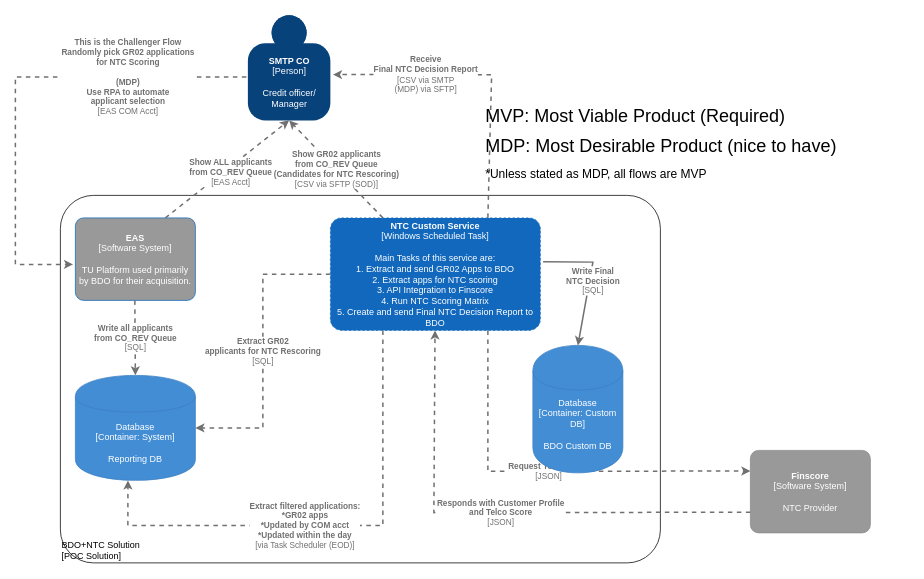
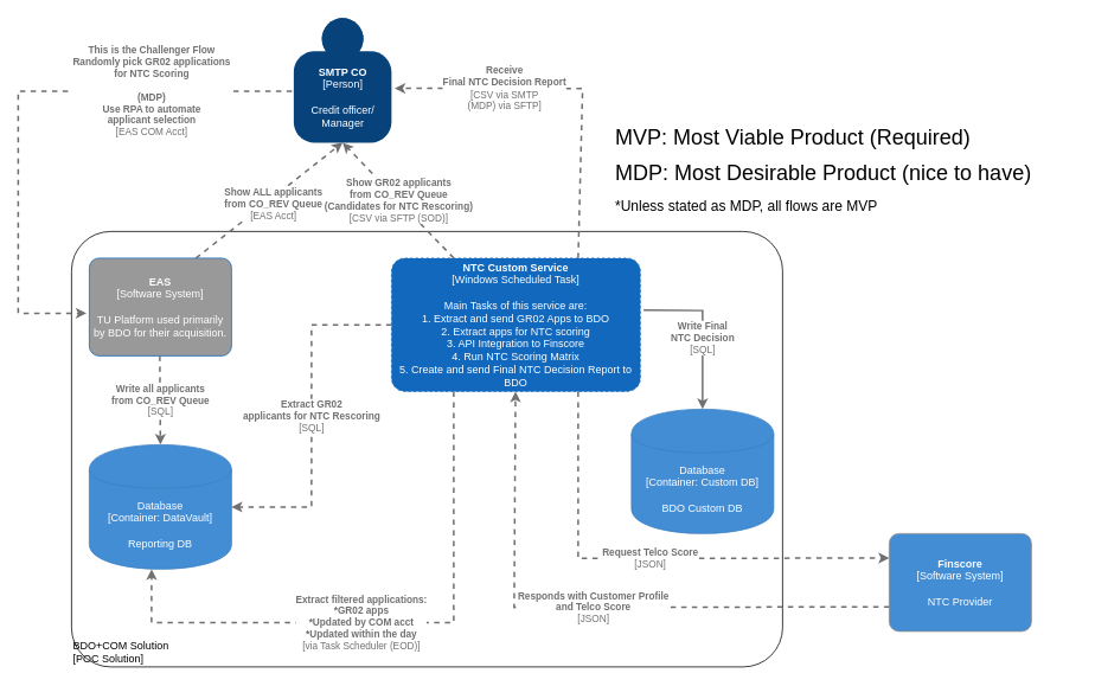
- <mxCell id="19" value="&lt;div align=&quot;left&quot;&gt;&lt;font style=&quot;font-size: 24px&quot;&gt;MVP: Most Viable Product (Required)&lt;br&gt;&lt;/font&gt;&lt;/div&gt;&lt;div align=&quot;left&quot;&gt;&lt;p&gt;&lt;font style=&quot;font-size: 24px&quot;&gt;MDP: Most Desirable Product (nice to have)&lt;/font&gt;&lt;/p&gt;&lt;/div&gt;&lt;div align=&quot;left&quot;&gt;&lt;font size=&quot;3&quot;&gt;*Unless stated as MDP, all flows are MVP&lt;br&gt;&lt;/font&gt;&lt;/div&gt;" style="text;html=1;strokeColor=none;fillColor=none;align=left;verticalAlign=middle;whiteSpace=wrap;rounded=0;" vertex="1" parent="1"><mxGeometry x="645" y="130" width="520" height="120" as="geometry" /></mxCell>
+ <mxCell id="19" value="&lt;div align=&quot;left&quot;&gt;&lt;font style=&quot;font-size: 24px&quot;&gt;MVP: Most Viable Product (Required)&lt;br&gt;&lt;/font&gt;&lt;/div&gt;&lt;div align=&quot;left&quot;&gt;&lt;p&gt;&lt;font style=&quot;font-size: 24px&quot;&gt;MDP: Most Desirable Product (nice to have)&lt;/font&gt;&lt;/p&gt;&lt;/div&gt;&lt;div align=&quot;left&quot;&gt;&lt;font size=&quot;3&quot;&gt;*Unless stated as MDP, all flows are MVP&lt;br&gt;&lt;/font&gt;&lt;/div&gt;" style="text;html=1;strokeColor=none;fillColor=none;align=left;verticalAlign=middle;whiteSpace=wrap;rounded=0;" vertex="1" parent="1"><mxGeometry x="690" y="130" width="520" height="120" as="geometry" /></mxCell>
- <mxCell id="15" value="Database&lt;div&gt;[Container:&amp;nbsp;Custom DB]&lt;/div&gt;&lt;br&gt;&lt;div&gt;BDO Custom DB&lt;/div&gt;" style="shape=cylinder;whiteSpace=wrap;html=1;boundedLbl=1;rounded=0;labelBackgroundColor=none;fillColor=#438DD5;fontSize=12;fontColor=#ffffff;align=center;strokeColor=#3C7FC0;metaEdit=1;points=[[0.5,0,0],[1,0.25,0],[1,0.5,0],[1,0.75,0],[0.5,1,0],[0,0.75,0],[0,0.5,0],[0,0.25,0]];metaData={&quot;c4Type&quot;:{&quot;editable&quot;:false}};" vertex="1" parent="1"><mxGeometry x="710" y="460" width="120" height="170" as="geometry" /></mxCell>
+ <mxCell id="15" value="Database&lt;div&gt;[Container:&amp;nbsp;Custom DB]&lt;/div&gt;&lt;br&gt;&lt;div&gt;BDO Custom DB&lt;/div&gt;" style="shape=cylinder;whiteSpace=wrap;html=1;boundedLbl=1;rounded=0;labelBackgroundColor=none;fillColor=#438DD5;fontSize=12;fontColor=#ffffff;align=center;strokeColor=#3C7FC0;metaEdit=1;points=[[0.5,0,0],[1,0.25,0],[1,0.5,0],[1,0.75,0],[0.5,1,0],[0,0.75,0],[0,0.5,0],[0,0.25,0]];metaData={&quot;c4Type&quot;:{&quot;editable&quot;:false}};" vertex="1" parent="1"><mxGeometry x="710" y="460" width="160" height="140" as="geometry" /></mxCell>
- <mxCell id="9" value="Database&lt;div&gt;[Container:&amp;nbsp;System]&lt;/div&gt;&lt;br&gt;&lt;div&gt;Reporting DB&lt;/div&gt;" style="shape=cylinder;whiteSpace=wrap;html=1;boundedLbl=1;rounded=0;labelBackgroundColor=none;fillColor=#438DD5;fontSize=12;fontColor=#ffffff;align=center;strokeColor=#3C7FC0;metaEdit=1;points=[[0.5,0,0],[1,0.25,0],[1,0.5,0],[1,0.75,0],[0.5,1,0],[0,0.75,0],[0,0.5,0],[0,0.25,0]];metaData={&quot;c4Type&quot;:{&quot;editable&quot;:false}};" vertex="1" parent="1"><mxGeometry x="100" y="500" width="160" height="140" as="geometry" /></mxCell>
+ <mxCell id="9" value="Database&lt;div&gt;[Container:&amp;nbsp;DataVault]&lt;/div&gt;&lt;br&gt;&lt;div&gt;Reporting DB&lt;/div&gt;" style="shape=cylinder;whiteSpace=wrap;html=1;boundedLbl=1;rounded=0;labelBackgroundColor=none;fillColor=#438DD5;fontSize=12;fontColor=#ffffff;align=center;strokeColor=#3C7FC0;metaEdit=1;points=[[0.5,0,0],[1,0.25,0],[1,0.5,0],[1,0.75,0],[0.5,1,0],[0,0.75,0],[0,0.5,0],[0,0.25,0]];metaData={&quot;c4Type&quot;:{&quot;editable&quot;:false}};" vertex="1" parent="1"><mxGeometry x="100" y="500" width="160" height="140" as="geometry" /></mxCell>
- <mxCell id="12" value="&lt;b&gt;Finscore&lt;/b&gt;&lt;div&gt;[Software System]&lt;/div&gt;&lt;br&gt;&lt;div&gt;NTC Provider&lt;/div&gt;" style="rounded=1;whiteSpace=wrap;html=1;labelBackgroundColor=none;fillColor=#999999;fontColor=#ffffff;align=center;arcSize=10;strokeColor=#8A8A8A;metaEdit=1;metaData={&quot;c4Type&quot;:{&quot;editable&quot;:false}};points=[[0.25,0,0],[0.5,0,0],[0.75,0,0],[1,0.25,0],[1,0.5,0],[1,0.75,0],[0.75,1,0],[0.5,1,0],[0.25,1,0],[0,0.75,0],[0,0.5,0],[0,0.25,0]];" vertex="1" parent="1"><mxGeometry x="1000" y="600" width="160" height="110.0" as="geometry" /></mxCell>
+ <mxCell id="12" value="&lt;b&gt;Finscore&lt;/b&gt;&lt;div&gt;[Software System]&lt;/div&gt;&lt;br&gt;&lt;div&gt;NTC Provider&lt;/div&gt;" style="rounded=1;whiteSpace=wrap;html=1;labelBackgroundColor=none;fillColor=#438dd5;fontColor=#ffffff;align=center;arcSize=10;strokeColor=#8A8A8A;metaEdit=1;metaData={&quot;c4Type&quot;:{&quot;editable&quot;:false}};points=[[0.25,0,0],[0.5,0,0],[0.75,0,0],[1,0.25,0],[1,0.5,0],[1,0.75,0],[0.75,1,0],[0.5,1,0],[0.25,1,0],[0,0.75,0],[0,0.5,0],[0,0.25,0]];" vertex="1" parent="1"><mxGeometry x="1000" y="600" width="160" height="110.0" as="geometry" /></mxCell>
- <mxCell id="2" value="&lt;div style=&quot;text-align: left&quot;&gt;BDO+NTC Solution&lt;/div&gt;&lt;div style=&quot;text-align: left&quot;&gt;[POC Solution]&lt;/div&gt;" style="rounded=1;whiteSpace=wrap;html=1;labelBackgroundColor=none;fillColor=#ffffff;fontColor=#000000;align=left;arcSize=9;strokeColor=#000000;verticalAlign=bottom;metaEdit=1;metaData={&quot;c4Type&quot;:{&quot;editable&quot;:false}};points=[[0.25,0,0],[0.5,0,0],[0.75,0,0],[1,0.25,0],[1,0.5,0],[1,0.75,0],[0.75,1,0],[0.5,1,0],[0.25,1,0],[0,0.75,0],[0,0.5,0],[0,0.25,0]];" vertex="1" parent="1"><mxGeometry x="80" y="260" width="800" height="490" as="geometry" /></mxCell>
+ <mxCell id="2" value="&lt;div style=&quot;text-align: left&quot;&gt;BDO+COM Solution&lt;/div&gt;&lt;div style=&quot;text-align: left&quot;&gt;[POC Solution]&lt;/div&gt;" style="rounded=1;whiteSpace=wrap;html=1;labelBackgroundColor=none;fillColor=#ffffff;fontColor=#000000;align=left;arcSize=9;strokeColor=#000000;verticalAlign=bottom;metaEdit=1;metaData={&quot;c4Type&quot;:{&quot;editable&quot;:false}};points=[[0.25,0,0],[0.5,0,0],[0.75,0,0],[1,0.25,0],[1,0.5,0],[1,0.75,0],[0.75,1,0],[0.5,1,0],[0.25,1,0],[0,0.75,0],[0,0.5,0],[0,0.25,0]];" vertex="1" parent="1"><mxGeometry x="80" y="260" width="800" height="490" as="geometry" /></mxCell>
